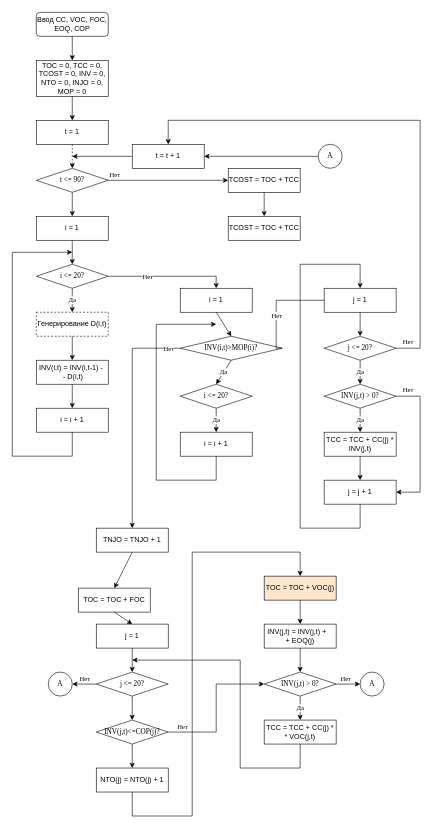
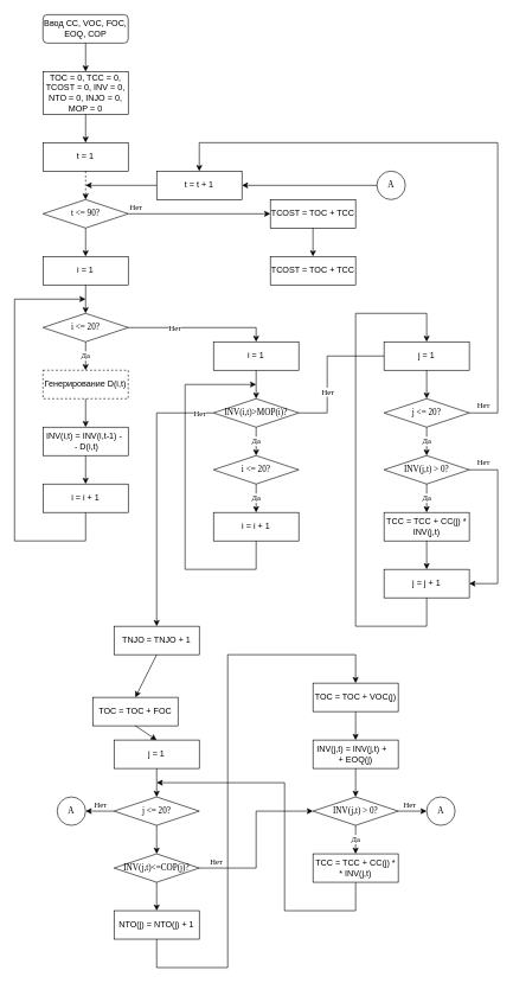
- <mxCell id="12" value="INV(i,t)&amp;gt;MOP(i)?" style="rhombus;whiteSpace=wrap;html=1;fontFamily=Times New Roman;" vertex="1" parent="1"><mxGeometry x="300" y="560" width="170" height="40" as="geometry" /></mxCell>
+ <mxCell id="12" value="INV(i,t)&amp;gt;MOP(i)?" style="rhombus;whiteSpace=wrap;html=1;fontFamily=Times New Roman;" vertex="1" parent="1"><mxGeometry x="300" y="560" width="120" height="40" as="geometry" /></mxCell>
- <mxCell id="65" value="TOC = TOC + VOC(j)" style="rounded=0;whiteSpace=wrap;html=1;fillColor=#ffe6cc;" vertex="1" parent="1"><mxGeometry x="440" y="960" width="120" height="40" as="geometry" /></mxCell>
+ <mxCell id="65" value="TOC = TOC + VOC(j)" style="rounded=0;whiteSpace=wrap;html=1;" vertex="1" parent="1"><mxGeometry x="440" y="960" width="120" height="40" as="geometry" /></mxCell>
- <mxCell id="68" value="TCC = TCC + CC(j) * * VOC(j,t)" style="rounded=0;whiteSpace=wrap;html=1;" vertex="1" parent="1"><mxGeometry x="440" y="1200" width="120" height="40" as="geometry" /></mxCell>
+ <mxCell id="68" value="TCC = TCC + CC(j) * * INV(j,t)" style="rounded=0;whiteSpace=wrap;html=1;" vertex="1" parent="1"><mxGeometry x="440" y="1200" width="120" height="40" as="geometry" /></mxCell>
